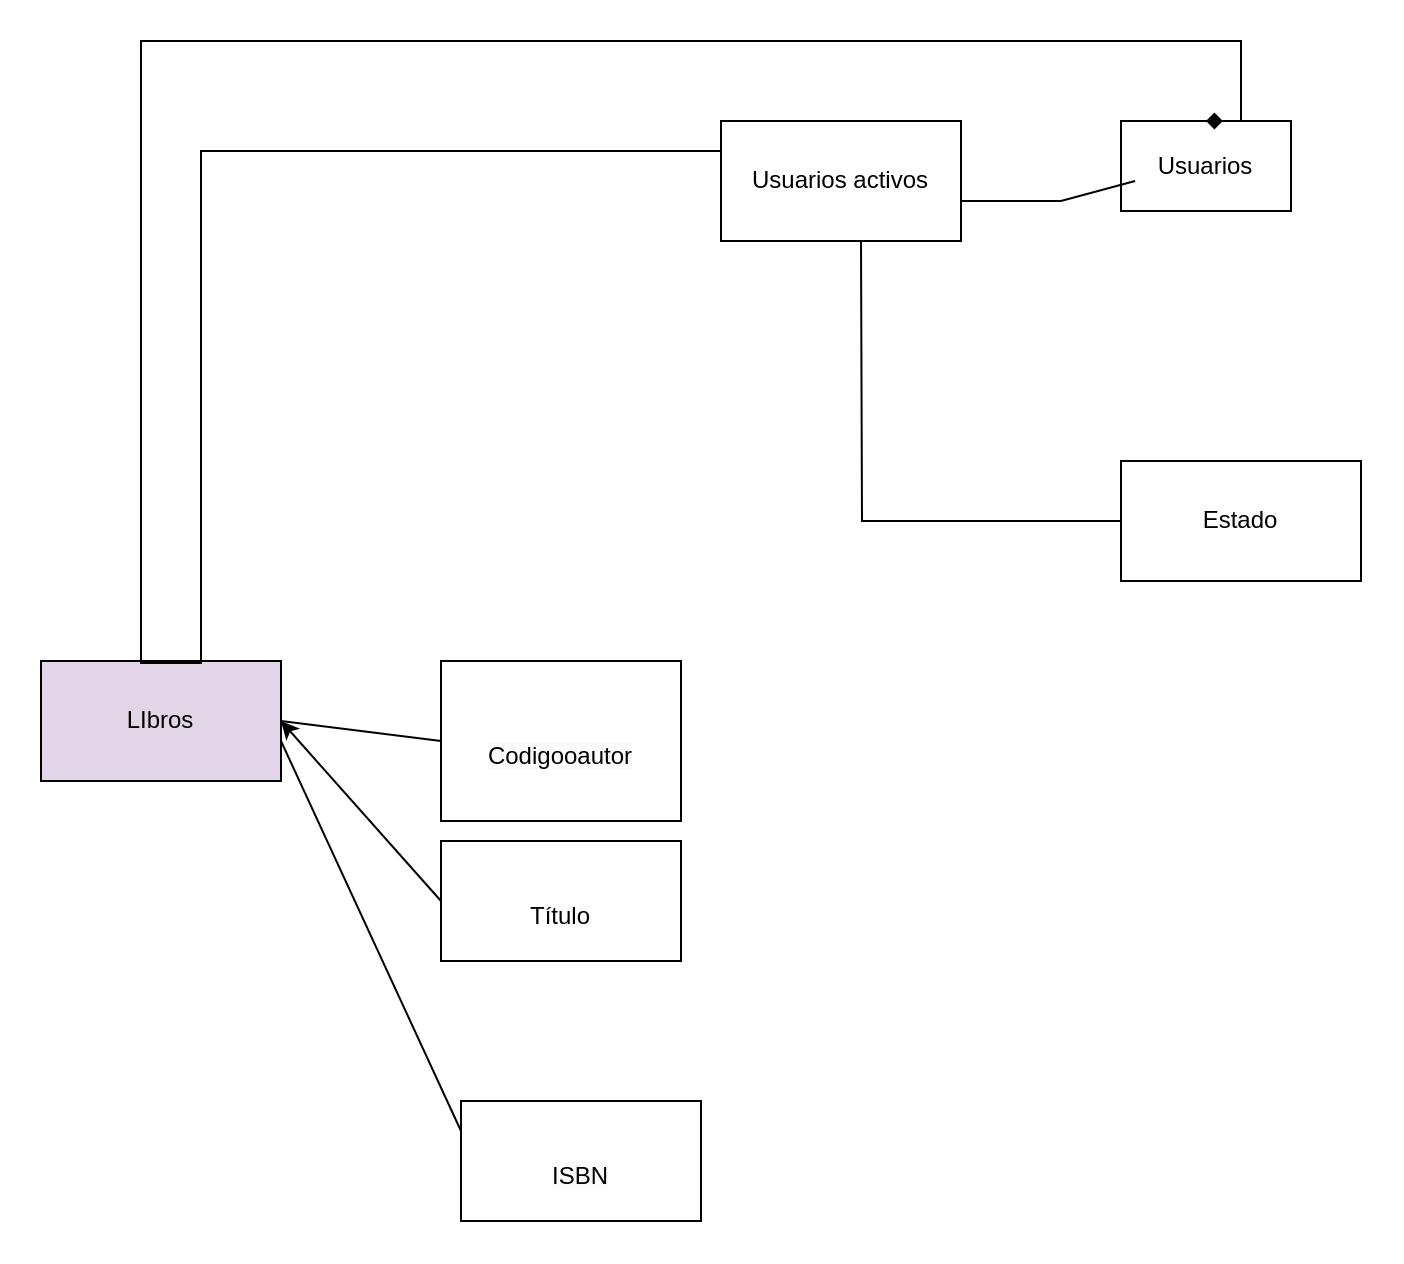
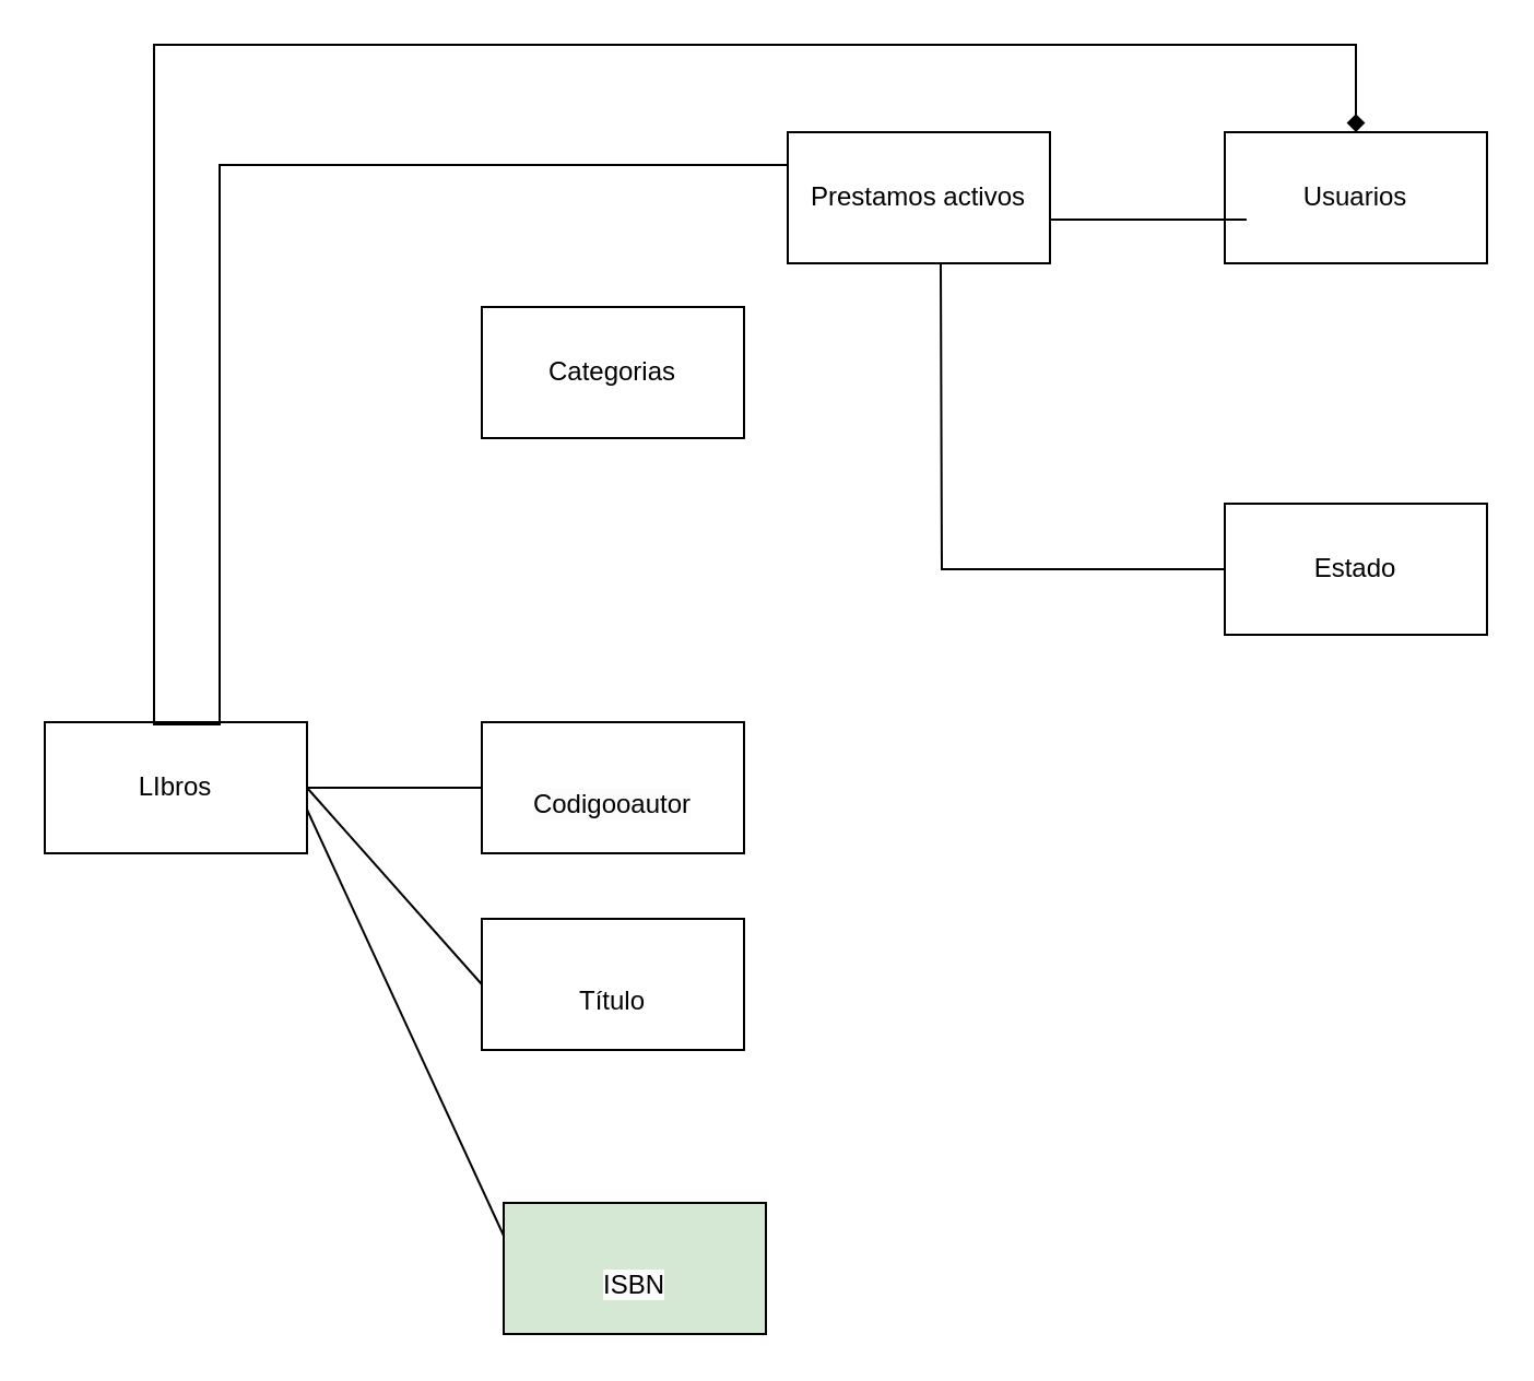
- <mxCell id="12" value="Usuarios" style="rounded=0;whiteSpace=wrap;html=1;" vertex="1" parent="1"><mxGeometry x="560" y="60" width="85" height="45" as="geometry" /></mxCell>
+ <mxCell id="12" value="Usuarios" style="rounded=0;whiteSpace=wrap;html=1;" vertex="1" parent="1"><mxGeometry x="560" y="60" width="120" height="60" as="geometry" /></mxCell>
- <mxCell id="10" value="Usuarios activos" style="rounded=0;whiteSpace=wrap;html=1;" vertex="1" parent="1"><mxGeometry x="360" y="60" width="120" height="60" as="geometry" /></mxCell>
+ <mxCell id="10" value="Prestamos activos" style="rounded=0;whiteSpace=wrap;html=1;" vertex="1" parent="1"><mxGeometry x="360" y="60" width="120" height="60" as="geometry" /></mxCell>
+ <mxCell id="3" value="Categorias" style="rounded=0;whiteSpace=wrap;html=1;" vertex="1" parent="1"><mxGeometry x="220" y="140" width="120" height="60" as="geometry" /></mxCell>
- <mxCell id="2" value="LIbros" style="rounded=0;whiteSpace=wrap;html=1;fillColor=#e1d5e7;" vertex="1" parent="1"><mxGeometry x="20" y="330" width="120" height="60" as="geometry" /></mxCell>
+ <mxCell id="2" value="LIbros" style="rounded=0;whiteSpace=wrap;html=1;" vertex="1" parent="1"><mxGeometry x="20" y="330" width="120" height="60" as="geometry" /></mxCell>
- <mxCell id="7" value="" style="endArrow=classic;html=1;rounded=0;entryX=1;entryY=0.5;entryDx=0;entryDy=0;exitX=0;exitY=0.5;exitDx=0;exitDy=0;" edge="1" parent="1" source="6" target="2"><mxGeometry width="50" height="50" relative="1" as="geometry"><mxPoint x="410" y="40" as="sourcePoint" /><mxPoint x="90" y="168" as="targetPoint" /></mxGeometry></mxCell>
+ <mxCell id="7" value="" style="endArrow=none;html=1;rounded=0;entryX=1;entryY=0.5;entryDx=0;entryDy=0;exitX=0;exitY=0.5;exitDx=0;exitDy=0;" edge="1" parent="1" source="6" target="2"><mxGeometry width="50" height="50" relative="1" as="geometry"><mxPoint x="410" y="40" as="sourcePoint" /><mxPoint x="90" y="168" as="targetPoint" /></mxGeometry></mxCell>
- <mxCell id="5" value="&lt;br style=&quot;border-color: var(--border-color); color: rgb(0, 0, 0); font-family: Helvetica; font-size: 12px; font-style: normal; font-variant-ligatures: normal; font-variant-caps: normal; font-weight: 400; letter-spacing: normal; orphans: 2; text-align: center; text-indent: 0px; text-transform: none; widows: 2; word-spacing: 0px; -webkit-text-stroke-width: 0px; background-color: rgb(251, 251, 251); text-decoration-thickness: initial; text-decoration-style: initial; text-decoration-color: initial;&quot;&gt;&lt;span style=&quot;color: rgb(0, 0, 0); font-family: Helvetica; font-size: 12px; font-style: normal; font-variant-ligatures: normal; font-variant-caps: normal; font-weight: 400; letter-spacing: normal; orphans: 2; text-align: center; text-indent: 0px; text-transform: none; widows: 2; word-spacing: 0px; -webkit-text-stroke-width: 0px; background-color: rgb(251, 251, 251); text-decoration-thickness: initial; text-decoration-style: initial; text-decoration-color: initial; float: none; display: inline !important;&quot;&gt;Codigooautor&lt;/span&gt;&lt;br&gt;" style="rounded=0;whiteSpace=wrap;html=1;" vertex="1" parent="1"><mxGeometry x="220" y="330" width="120" height="80" as="geometry" /></mxCell>
+ <mxCell id="5" value="&lt;br style=&quot;border-color: var(--border-color); color: rgb(0, 0, 0); font-family: Helvetica; font-size: 12px; font-style: normal; font-variant-ligatures: normal; font-variant-caps: normal; font-weight: 400; letter-spacing: normal; orphans: 2; text-align: center; text-indent: 0px; text-transform: none; widows: 2; word-spacing: 0px; -webkit-text-stroke-width: 0px; background-color: rgb(251, 251, 251); text-decoration-thickness: initial; text-decoration-style: initial; text-decoration-color: initial;&quot;&gt;&lt;span style=&quot;color: rgb(0, 0, 0); font-family: Helvetica; font-size: 12px; font-style: normal; font-variant-ligatures: normal; font-variant-caps: normal; font-weight: 400; letter-spacing: normal; orphans: 2; text-align: center; text-indent: 0px; text-transform: none; widows: 2; word-spacing: 0px; -webkit-text-stroke-width: 0px; background-color: rgb(251, 251, 251); text-decoration-thickness: initial; text-decoration-style: initial; text-decoration-color: initial; float: none; display: inline !important;&quot;&gt;Codigooautor&lt;/span&gt;&lt;br&gt;" style="rounded=0;whiteSpace=wrap;html=1;" vertex="1" parent="1"><mxGeometry x="220" y="330" width="120" height="60" as="geometry" /></mxCell>
- <mxCell id="4" value="&lt;br&gt;&lt;span style=&quot;color: rgb(0, 0, 0); font-family: Helvetica; font-size: 12px; font-style: normal; font-variant-ligatures: normal; font-variant-caps: normal; font-weight: 400; letter-spacing: normal; orphans: 2; text-align: center; text-indent: 0px; text-transform: none; widows: 2; word-spacing: 0px; -webkit-text-stroke-width: 0px; background-color: rgb(251, 251, 251); text-decoration-thickness: initial; text-decoration-style: initial; text-decoration-color: initial; float: none; display: inline !important;&quot;&gt;ISBN&lt;/span&gt;&lt;br&gt;" style="rounded=0;whiteSpace=wrap;html=1;" vertex="1" parent="1"><mxGeometry x="230" y="550" width="120" height="60" as="geometry" /></mxCell>
+ <mxCell id="4" value="&lt;br&gt;&lt;span style=&quot;color: rgb(0, 0, 0); font-family: Helvetica; font-size: 12px; font-style: normal; font-variant-ligatures: normal; font-variant-caps: normal; font-weight: 400; letter-spacing: normal; orphans: 2; text-align: center; text-indent: 0px; text-transform: none; widows: 2; word-spacing: 0px; -webkit-text-stroke-width: 0px; background-color: rgb(251, 251, 251); text-decoration-thickness: initial; text-decoration-style: initial; text-decoration-color: initial; float: none; display: inline !important;&quot;&gt;ISBN&lt;/span&gt;&lt;br&gt;" style="rounded=0;whiteSpace=wrap;html=1;fillColor=#d5e8d4;" vertex="1" parent="1"><mxGeometry x="230" y="550" width="120" height="60" as="geometry" /></mxCell>
